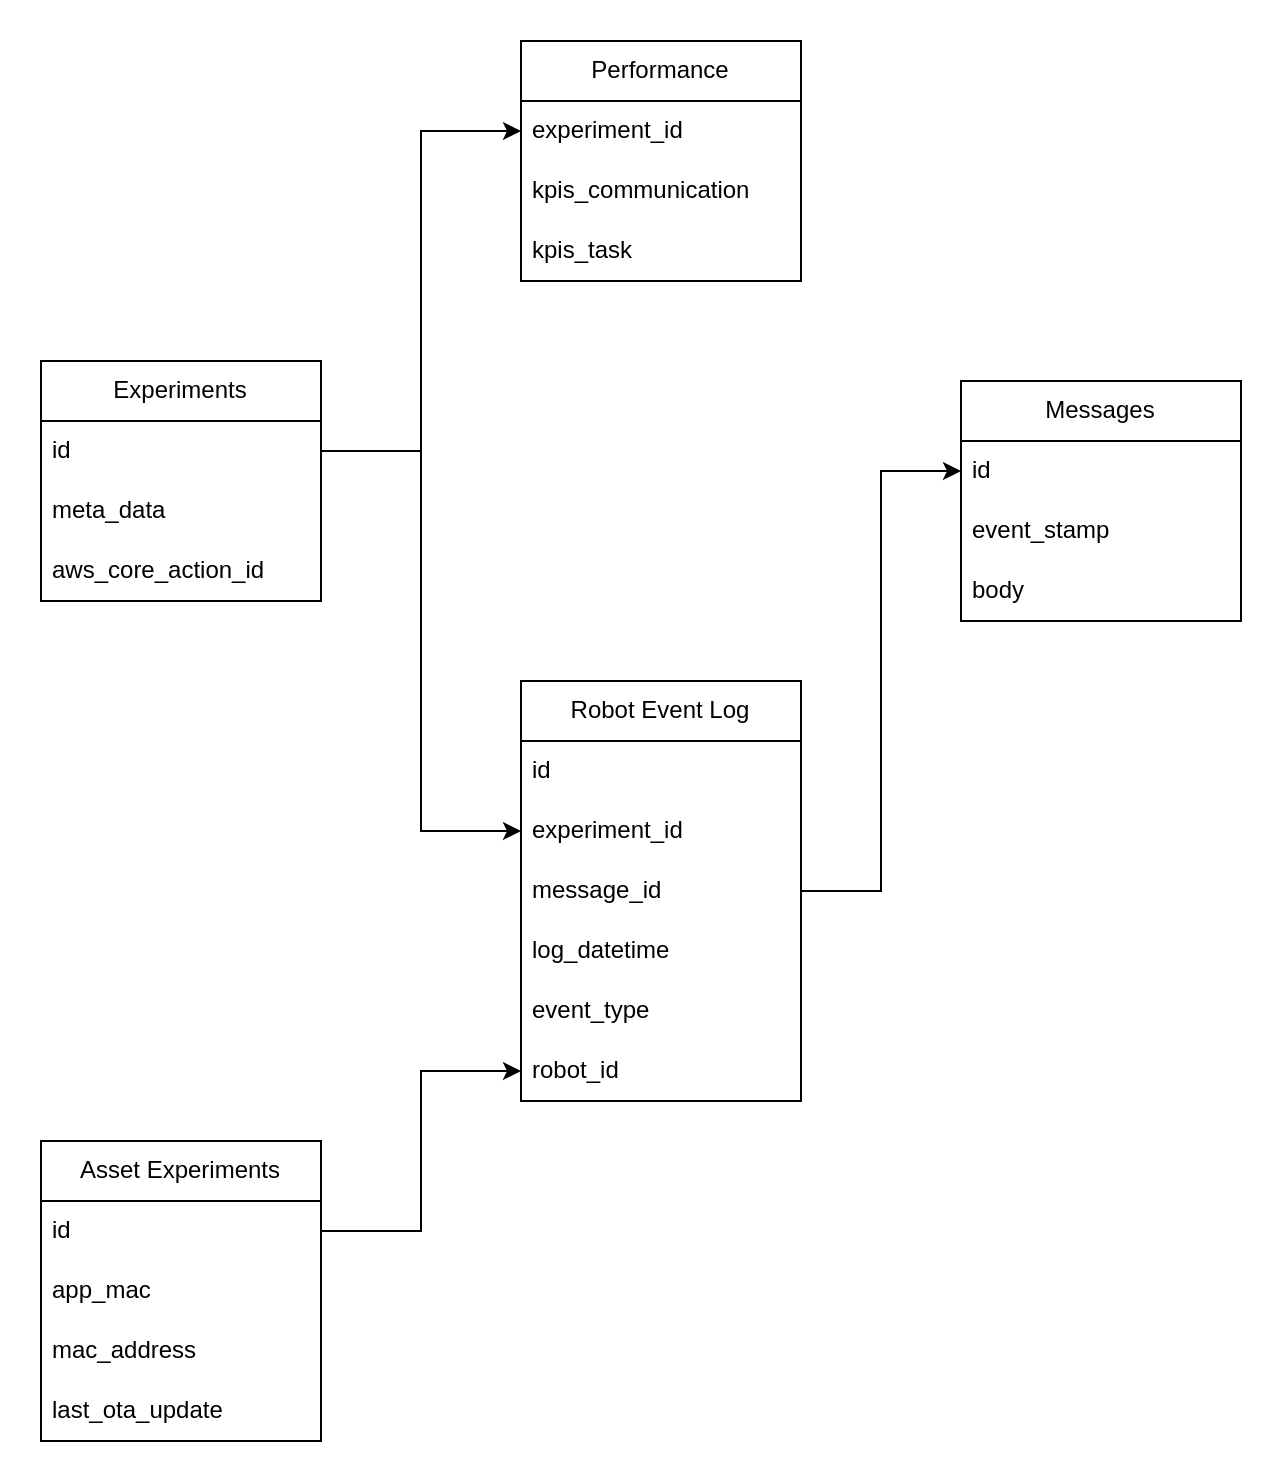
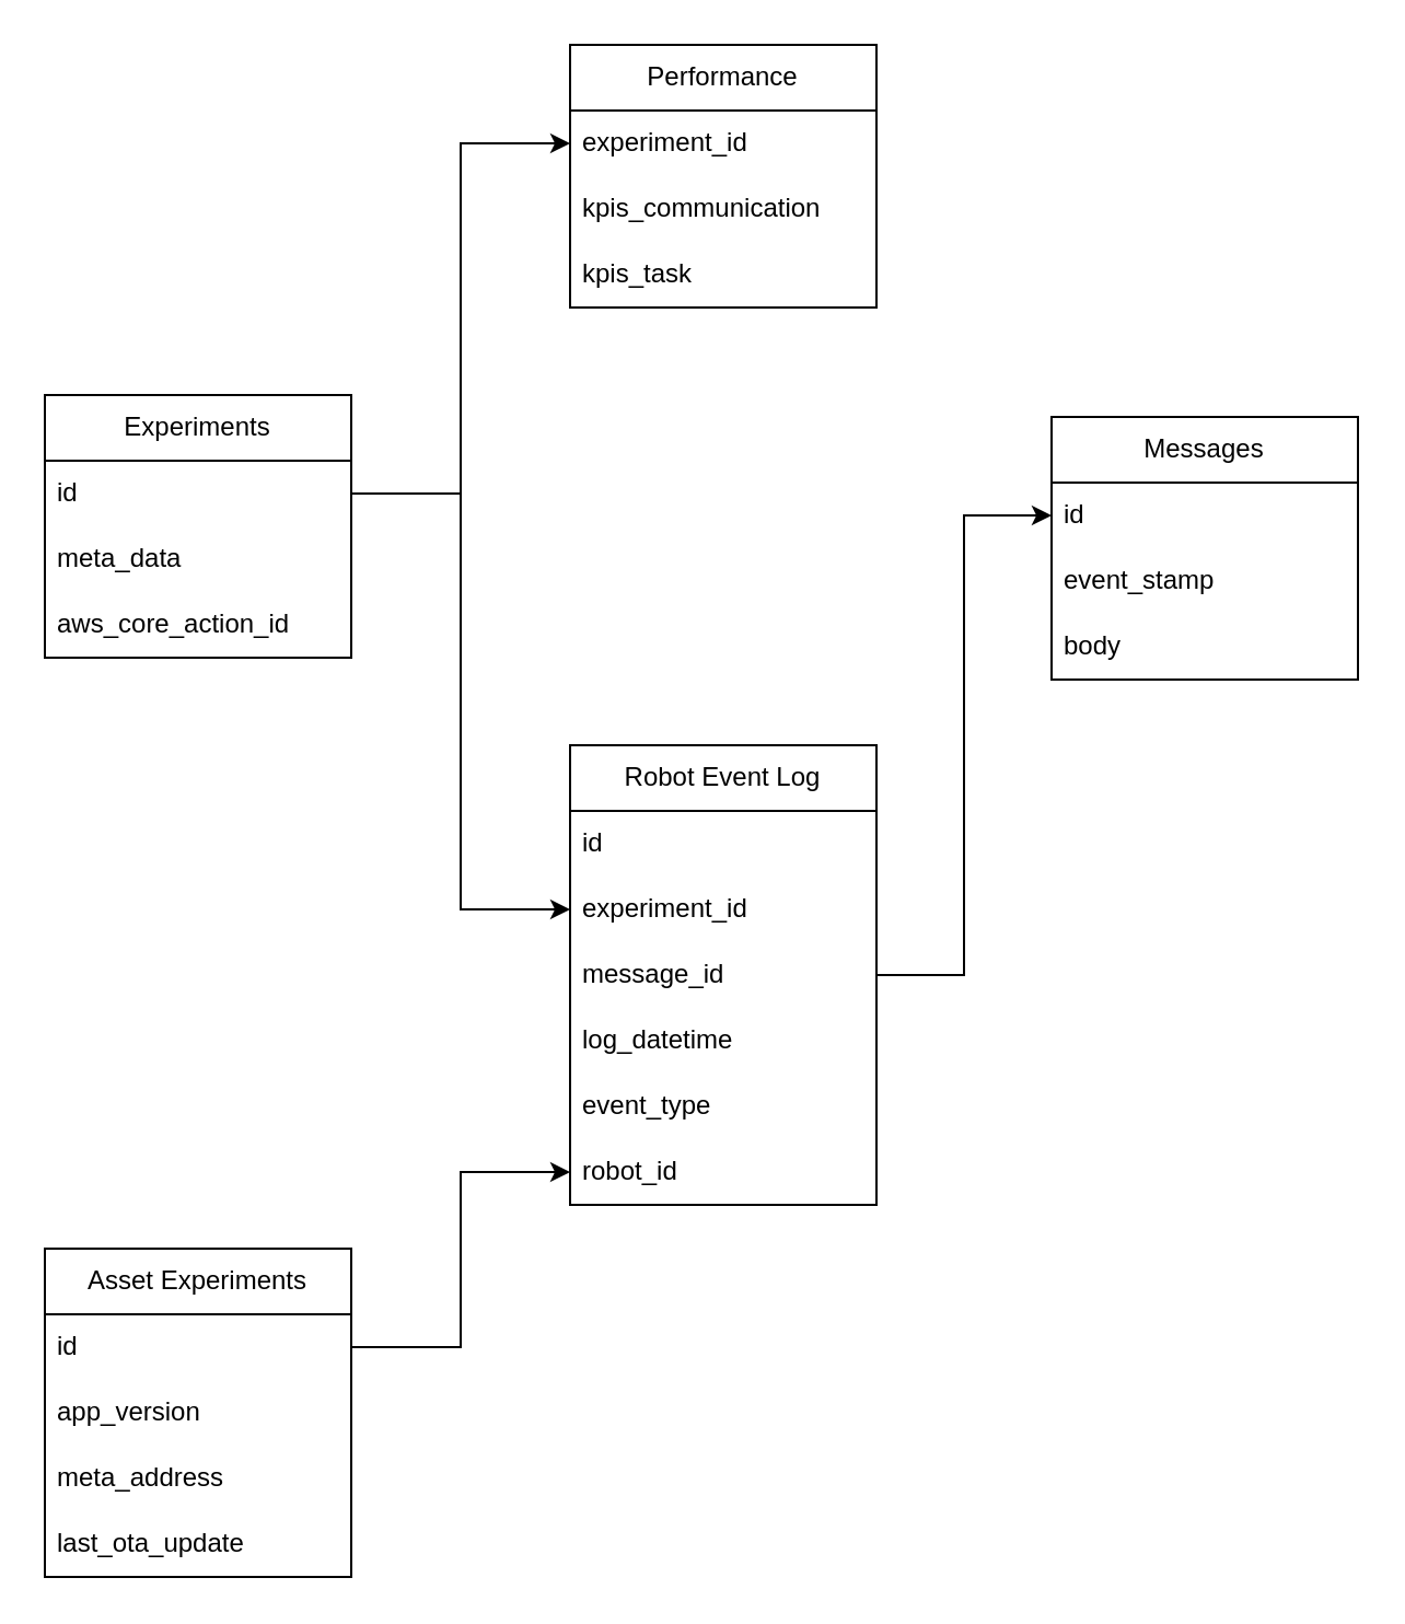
- <mxCell id="16" value="app_mac" style="text;strokeColor=none;fillColor=none;align=left;verticalAlign=middle;spacingLeft=4;spacingRight=4;overflow=hidden;points=[[0,0.5],[1,0.5]];portConstraint=eastwest;rotatable=0;whiteSpace=wrap;html=1;" vertex="1" parent="14"><mxGeometry y="60" width="140" height="30" as="geometry" /></mxCell>
+ <mxCell id="16" value="app_version" style="text;strokeColor=none;fillColor=none;align=left;verticalAlign=middle;spacingLeft=4;spacingRight=4;overflow=hidden;points=[[0,0.5],[1,0.5]];portConstraint=eastwest;rotatable=0;whiteSpace=wrap;html=1;" vertex="1" parent="14"><mxGeometry y="60" width="140" height="30" as="geometry" /></mxCell>
- <mxCell id="17" value="mac_address" style="text;strokeColor=none;fillColor=none;align=left;verticalAlign=middle;spacingLeft=4;spacingRight=4;overflow=hidden;points=[[0,0.5],[1,0.5]];portConstraint=eastwest;rotatable=0;whiteSpace=wrap;html=1;" vertex="1" parent="14"><mxGeometry y="90" width="140" height="30" as="geometry" /></mxCell>
+ <mxCell id="17" value="meta_address" style="text;strokeColor=none;fillColor=none;align=left;verticalAlign=middle;spacingLeft=4;spacingRight=4;overflow=hidden;points=[[0,0.5],[1,0.5]];portConstraint=eastwest;rotatable=0;whiteSpace=wrap;html=1;" vertex="1" parent="14"><mxGeometry y="90" width="140" height="30" as="geometry" /></mxCell>
